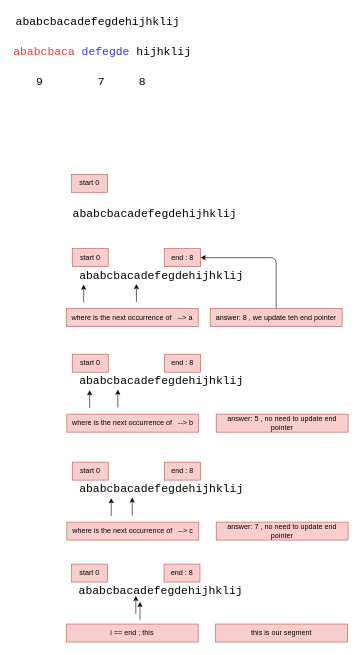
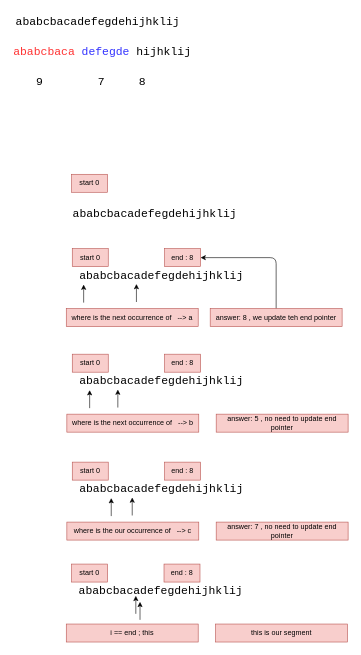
- <mxCell id="24" value="where is the next occurrence of&amp;nbsp; &amp;nbsp;--&amp;gt; c" style="text;html=1;strokeColor=#b85450;fillColor=#f8cecc;align=center;verticalAlign=middle;whiteSpace=wrap;rounded=0;fontSize=12;" parent="1" vertex="1"><mxGeometry x="111" y="870" width="220" height="30" as="geometry" /></mxCell>
+ <mxCell id="24" value="where is the our occurrence of&amp;nbsp; &amp;nbsp;--&amp;gt; c" style="text;html=1;strokeColor=#b85450;fillColor=#f8cecc;align=center;verticalAlign=middle;whiteSpace=wrap;rounded=0;fontSize=12;" parent="1" vertex="1"><mxGeometry x="111" y="870" width="220" height="30" as="geometry" /></mxCell>
